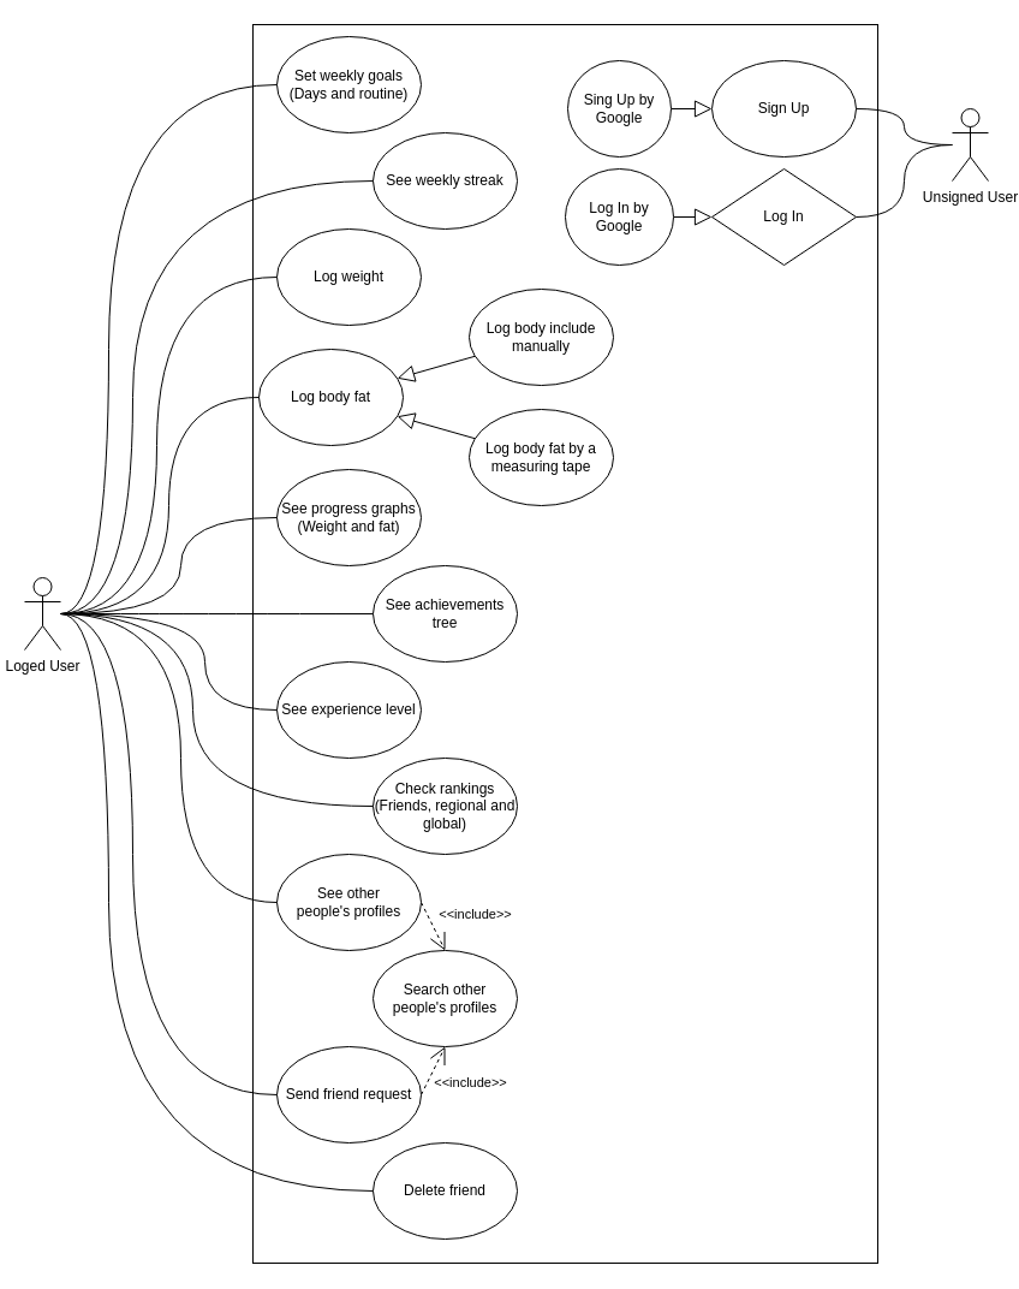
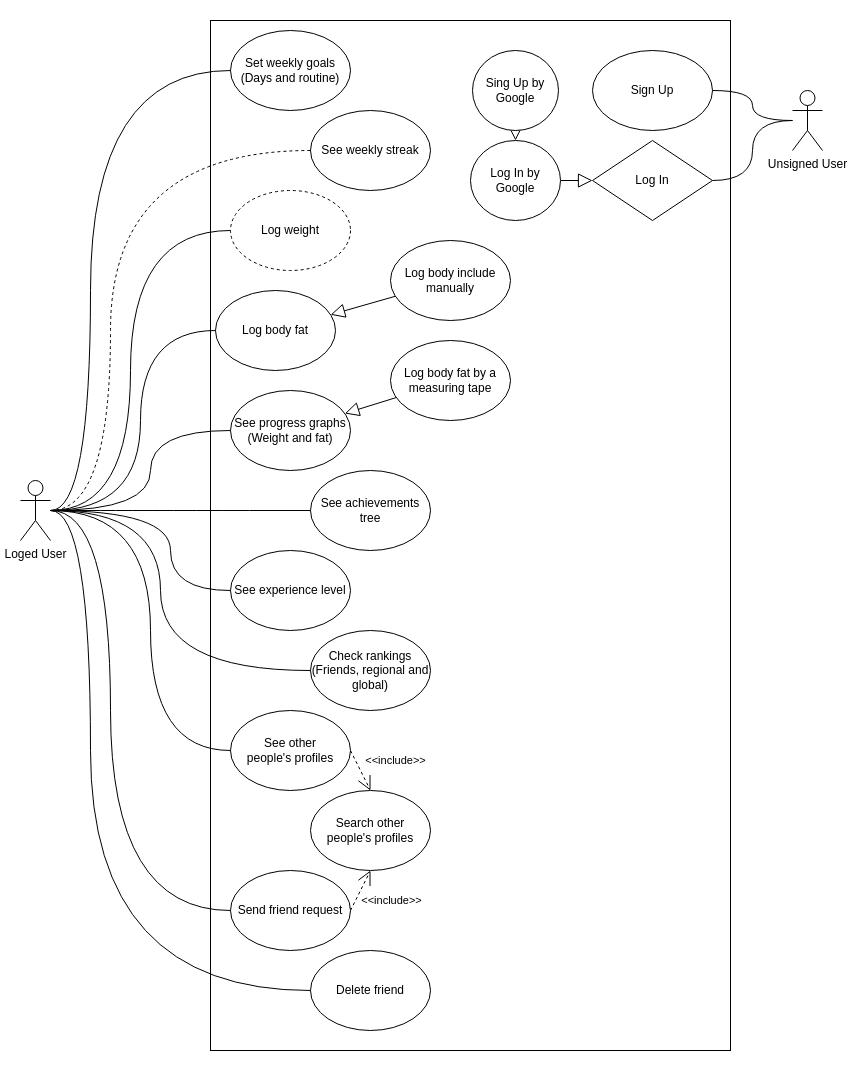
- <mxCell id="42" style="rounded=0;orthogonalLoop=1;jettySize=auto;html=1;endArrow=block;endFill=0;endSize=12;" edge="1" parent="1" source="43" target="35"><mxGeometry relative="1" as="geometry" /></mxCell>
+ <mxCell id="42" style="rounded=0;orthogonalLoop=1;jettySize=auto;html=1;endArrow=block;endFill=0;endSize=12;" edge="1" parent="1" source="43" target="41"><mxGeometry relative="1" as="geometry" /></mxCell>
- <mxCell id="5" value="Log weight" style="ellipse;whiteSpace=wrap;html=1;" parent="1" vertex="1"><mxGeometry x="230" y="190" width="120" height="80" as="geometry" /></mxCell>
+ <mxCell id="5" value="Log weight" style="ellipse;whiteSpace=wrap;html=1;dashed=1;" parent="1" vertex="1"><mxGeometry x="230" y="190" width="120" height="80" as="geometry" /></mxCell>
- <mxCell id="24" style="rounded=0;orthogonalLoop=1;jettySize=auto;html=1;entryX=0;entryY=0.5;entryDx=0;entryDy=0;edgeStyle=orthogonalEdgeStyle;curved=1;endArrow=none;endFill=0;" parent="1" source="34" target="4" edge="1"><mxGeometry relative="1" as="geometry"><Array as="points"><mxPoint x="110" y="510" /><mxPoint x="110" y="150" /></Array></mxGeometry></mxCell>
+ <mxCell id="24" style="rounded=0;orthogonalLoop=1;jettySize=auto;html=1;entryX=0;entryY=0.5;entryDx=0;entryDy=0;edgeStyle=orthogonalEdgeStyle;curved=1;endArrow=none;endFill=0;dashed=1;" parent="1" source="34" target="4" edge="1"><mxGeometry relative="1" as="geometry"><Array as="points"><mxPoint x="110" y="510" /><mxPoint x="110" y="150" /></Array></mxGeometry></mxCell>
- <mxCell id="9" style="edgeStyle=none;rounded=0;orthogonalLoop=1;jettySize=auto;html=1;endArrow=block;endFill=0;startSize=6;endSize=12;" parent="1" source="10" target="6" edge="1"><mxGeometry relative="1" as="geometry" /></mxCell>
+ <mxCell id="9" style="edgeStyle=none;rounded=0;orthogonalLoop=1;jettySize=auto;html=1;endArrow=block;endFill=0;startSize=6;endSize=12;" parent="1" source="10" target="11" edge="1"><mxGeometry relative="1" as="geometry" /></mxCell>
